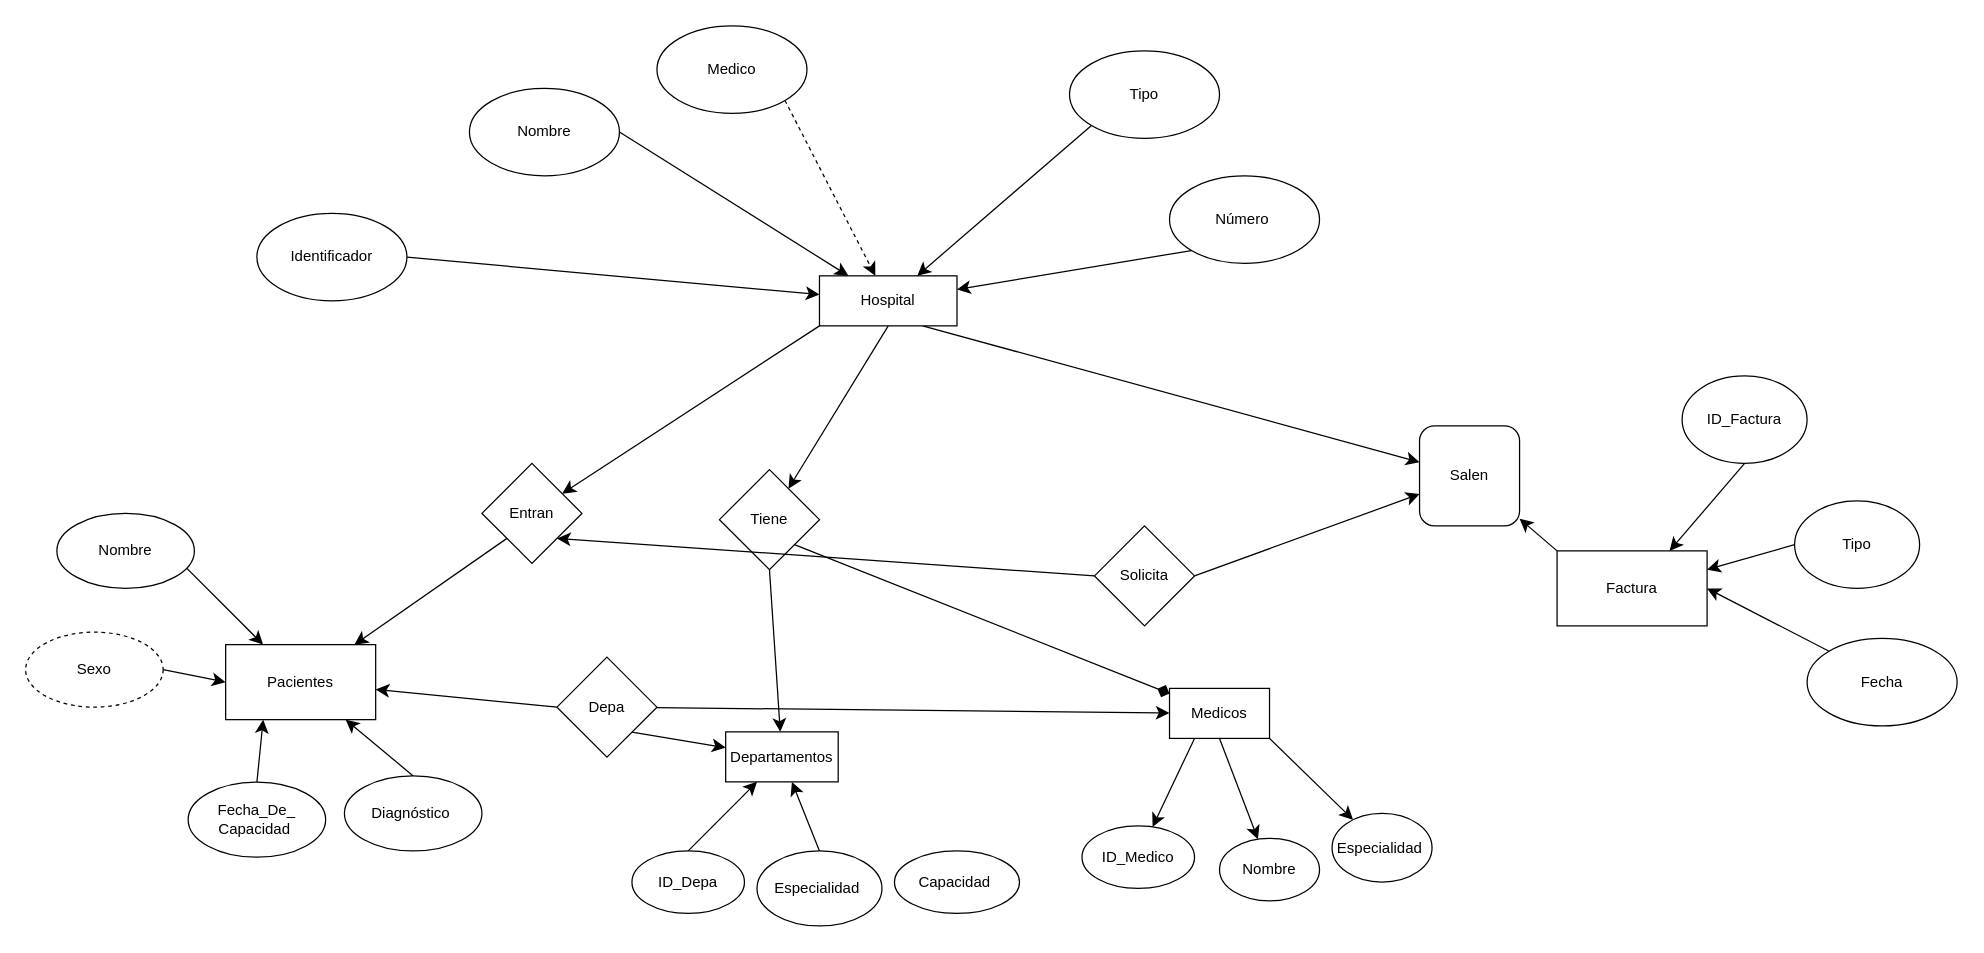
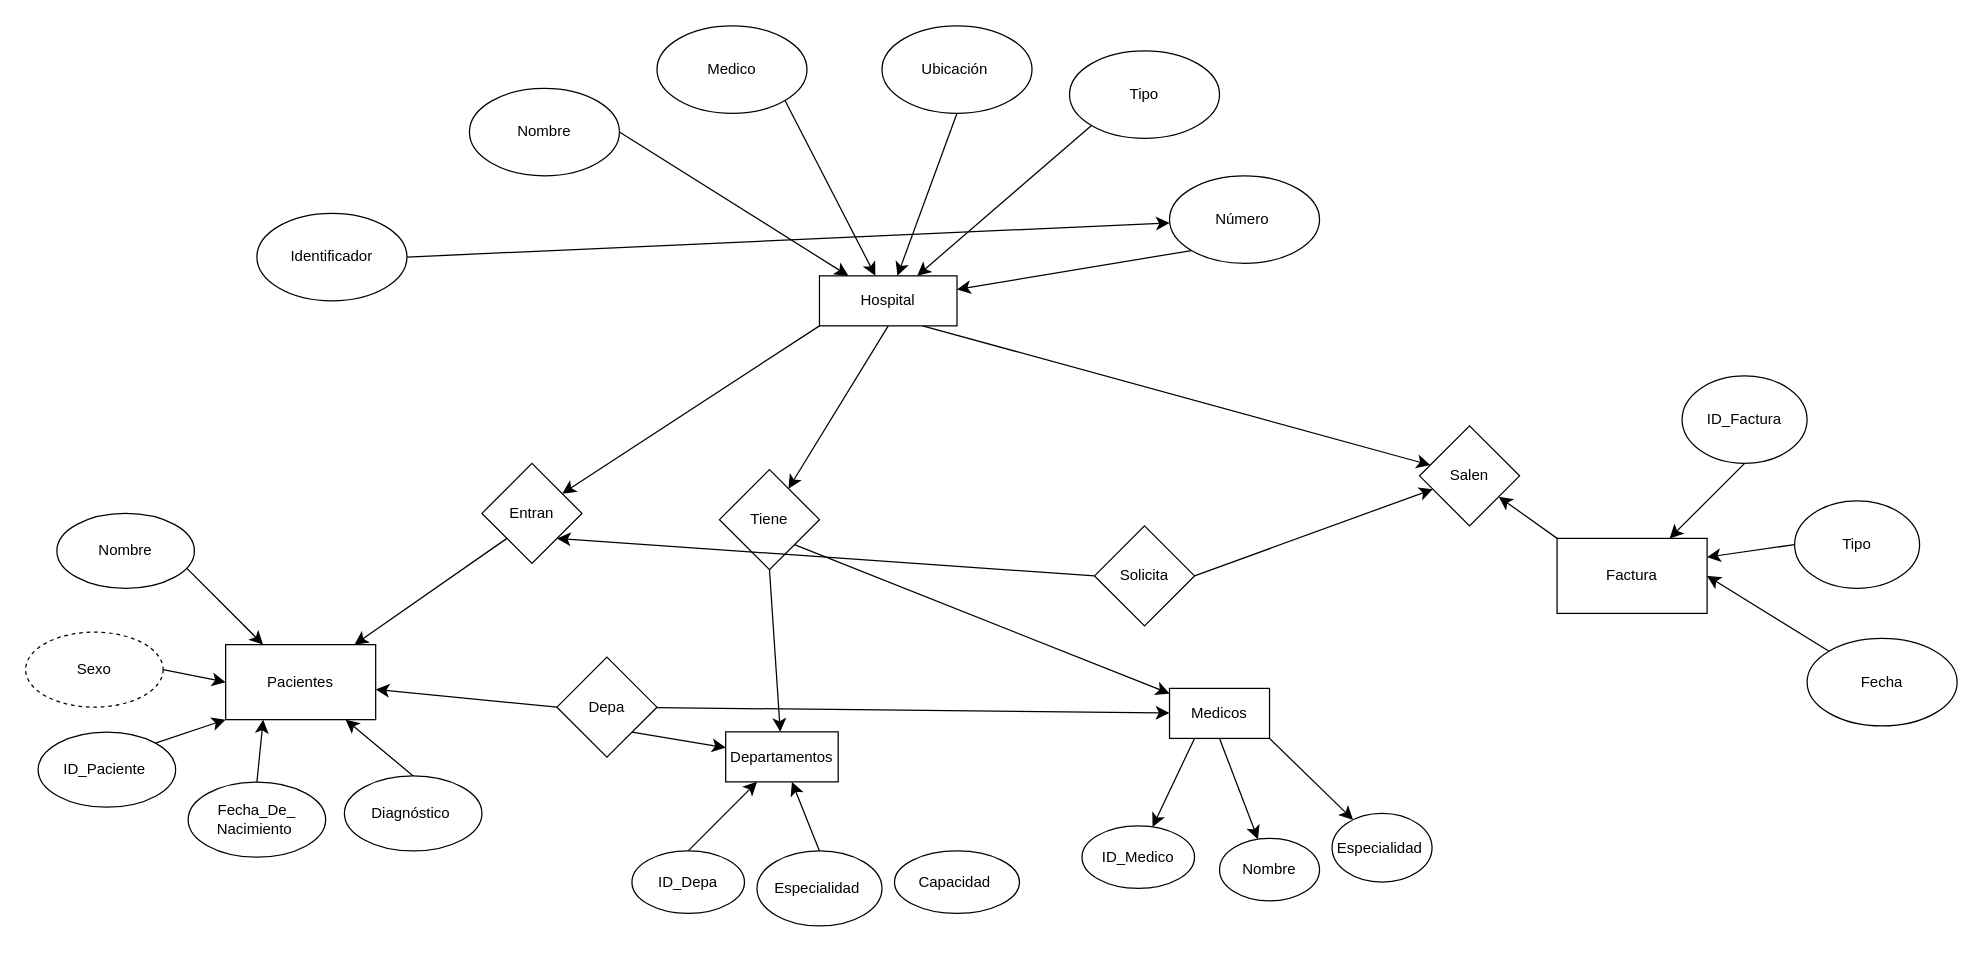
+ <mxCell id="11" value="Ubicación&amp;nbsp;" style="ellipse;whiteSpace=wrap;html=1;" vertex="1" parent="1"><mxGeometry x="705" y="20" width="120" height="70" as="geometry" /></mxCell>
- <mxCell id="12" style="edgeStyle=none;curved=1;rounded=0;orthogonalLoop=1;jettySize=auto;html=1;exitX=1;exitY=1;exitDx=0;exitDy=0;fontSize=12;startSize=8;endSize=8;dashed=1;" edge="1" parent="1" source="13" target="5"><mxGeometry relative="1" as="geometry" /></mxCell>
+ <mxCell id="12" style="edgeStyle=none;curved=1;rounded=0;orthogonalLoop=1;jettySize=auto;html=1;exitX=1;exitY=1;exitDx=0;exitDy=0;fontSize=12;startSize=8;endSize=8;" edge="1" parent="1" source="13" target="5"><mxGeometry relative="1" as="geometry" /></mxCell>
+ <mxCell id="10" style="edgeStyle=none;curved=1;rounded=0;orthogonalLoop=1;jettySize=auto;html=1;exitX=0.5;exitY=1;exitDx=0;exitDy=0;fontSize=12;startSize=8;endSize=8;" edge="1" parent="1" source="11" target="5"><mxGeometry relative="1" as="geometry" /></mxCell>
- <mxCell id="16" style="edgeStyle=none;curved=1;rounded=0;orthogonalLoop=1;jettySize=auto;html=1;exitX=1;exitY=0.5;exitDx=0;exitDy=0;fontSize=12;startSize=8;endSize=8;" edge="1" parent="1" source="17" target="5"><mxGeometry relative="1" as="geometry" /></mxCell>
+ <mxCell id="16" style="edgeStyle=none;curved=1;rounded=0;orthogonalLoop=1;jettySize=auto;html=1;exitX=1;exitY=0.5;exitDx=0;exitDy=0;fontSize=12;startSize=8;endSize=8;" edge="1" parent="1" source="17" target="15"><mxGeometry relative="1" as="geometry" /></mxCell>
- <mxCell id="27" value="Salen" style="whiteSpace=wrap;html=1;rounded=1;" vertex="1" parent="1"><mxGeometry x="1135" y="340" width="80" height="80" as="geometry" /></mxCell>
+ <mxCell id="27" value="Salen" style="rhombus;whiteSpace=wrap;html=1;" vertex="1" parent="1"><mxGeometry x="1135" y="340" width="80" height="80" as="geometry" /></mxCell>
- <mxCell id="31" value="Factura" style="rounded=0;whiteSpace=wrap;html=1;" vertex="1" parent="1"><mxGeometry x="1245" y="440" width="120" height="60" as="geometry" /></mxCell>
+ <mxCell id="31" value="Factura" style="rounded=0;whiteSpace=wrap;html=1;" vertex="1" parent="1"><mxGeometry x="1245" y="430" width="120" height="60" as="geometry" /></mxCell>
- <mxCell id="25" style="edgeStyle=none;curved=1;rounded=0;orthogonalLoop=1;jettySize=auto;html=1;exitX=1;exitY=1;exitDx=0;exitDy=0;fontSize=12;startSize=8;endSize=8;endArrow=diamond;" edge="1" parent="1" source="26" target="23"><mxGeometry relative="1" as="geometry" /></mxCell>
+ <mxCell id="25" style="edgeStyle=none;curved=1;rounded=0;orthogonalLoop=1;jettySize=auto;html=1;exitX=1;exitY=1;exitDx=0;exitDy=0;fontSize=12;startSize=8;endSize=8;" edge="1" parent="1" source="26" target="23"><mxGeometry relative="1" as="geometry" /></mxCell>
+ <mxCell id="32" style="edgeStyle=none;curved=1;rounded=0;orthogonalLoop=1;jettySize=auto;html=1;exitX=1;exitY=0;exitDx=0;exitDy=0;entryX=0;entryY=1;entryDx=0;entryDy=0;fontSize=12;startSize=8;endSize=8;" edge="1" parent="1" source="33" target="28"><mxGeometry relative="1" as="geometry" /></mxCell>
+ <mxCell id="33" value="ID_Paciente&amp;nbsp;" style="ellipse;whiteSpace=wrap;html=1;" vertex="1" parent="1"><mxGeometry x="30" y="585" width="110" height="60" as="geometry" /></mxCell>
- <mxCell id="35" value="Fecha_De_&lt;div&gt;Capacidad&amp;nbsp;&lt;/div&gt;" style="ellipse;whiteSpace=wrap;html=1;" vertex="1" parent="1"><mxGeometry x="150" y="625" width="110" height="60" as="geometry" /></mxCell>
+ <mxCell id="35" value="Fecha_De_&lt;div&gt;Nacimiento&amp;nbsp;&lt;/div&gt;" style="ellipse;whiteSpace=wrap;html=1;" vertex="1" parent="1"><mxGeometry x="150" y="625" width="110" height="60" as="geometry" /></mxCell>
